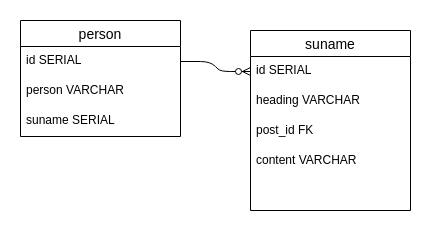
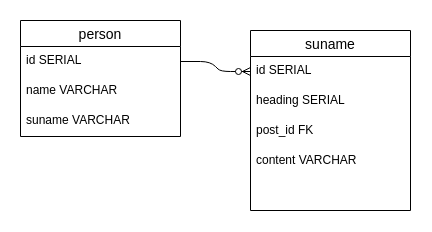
- <mxCell id="4" value="person VARCHAR" style="text;strokeColor=none;fillColor=none;spacingLeft=4;spacingRight=4;overflow=hidden;rotatable=0;points=[[0,0.5],[1,0.5]];portConstraint=eastwest;fontSize=12;" vertex="1" parent="2"><mxGeometry y="56" width="160" height="30" as="geometry" /></mxCell>
+ <mxCell id="4" value="name VARCHAR" style="text;strokeColor=none;fillColor=none;spacingLeft=4;spacingRight=4;overflow=hidden;rotatable=0;points=[[0,0.5],[1,0.5]];portConstraint=eastwest;fontSize=12;" vertex="1" parent="2"><mxGeometry y="56" width="160" height="30" as="geometry" /></mxCell>
- <mxCell id="8" value="heading VARCHAR" style="text;strokeColor=none;fillColor=none;spacingLeft=4;spacingRight=4;overflow=hidden;rotatable=0;points=[[0,0.5],[1,0.5]];portConstraint=eastwest;fontSize=12;" vertex="1" parent="6"><mxGeometry y="56" width="160" height="30" as="geometry" /></mxCell>
+ <mxCell id="8" value="heading SERIAL" style="text;strokeColor=none;fillColor=none;spacingLeft=4;spacingRight=4;overflow=hidden;rotatable=0;points=[[0,0.5],[1,0.5]];portConstraint=eastwest;fontSize=12;" vertex="1" parent="6"><mxGeometry y="56" width="160" height="30" as="geometry" /></mxCell>
- <mxCell id="5" value="suname SERIAL" style="text;strokeColor=none;fillColor=none;spacingLeft=4;spacingRight=4;overflow=hidden;rotatable=0;points=[[0,0.5],[1,0.5]];portConstraint=eastwest;fontSize=12;" vertex="1" parent="2"><mxGeometry y="86" width="160" height="30" as="geometry" /></mxCell>
+ <mxCell id="5" value="suname VARCHAR" style="text;strokeColor=none;fillColor=none;spacingLeft=4;spacingRight=4;overflow=hidden;rotatable=0;points=[[0,0.5],[1,0.5]];portConstraint=eastwest;fontSize=12;" vertex="1" parent="2"><mxGeometry y="86" width="160" height="30" as="geometry" /></mxCell>
